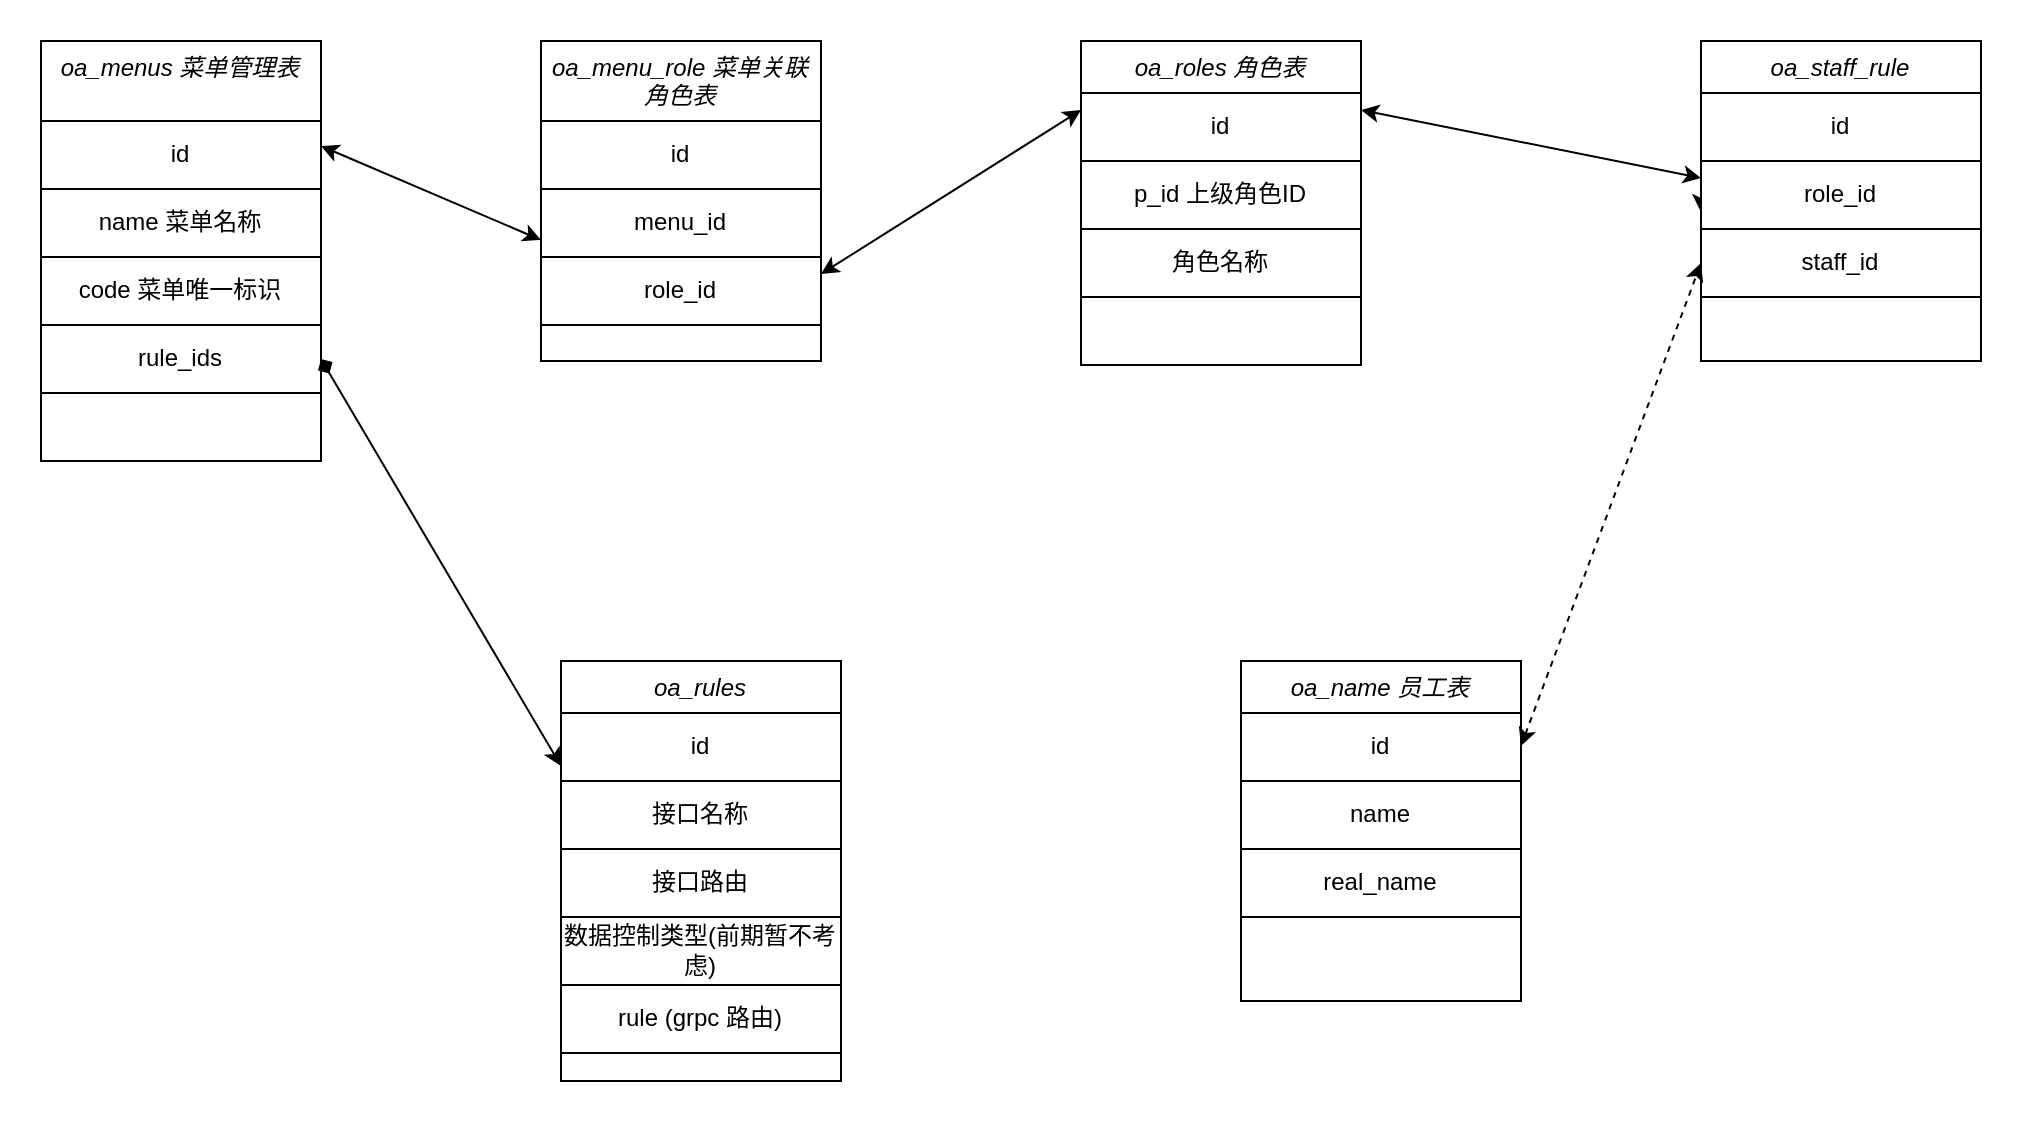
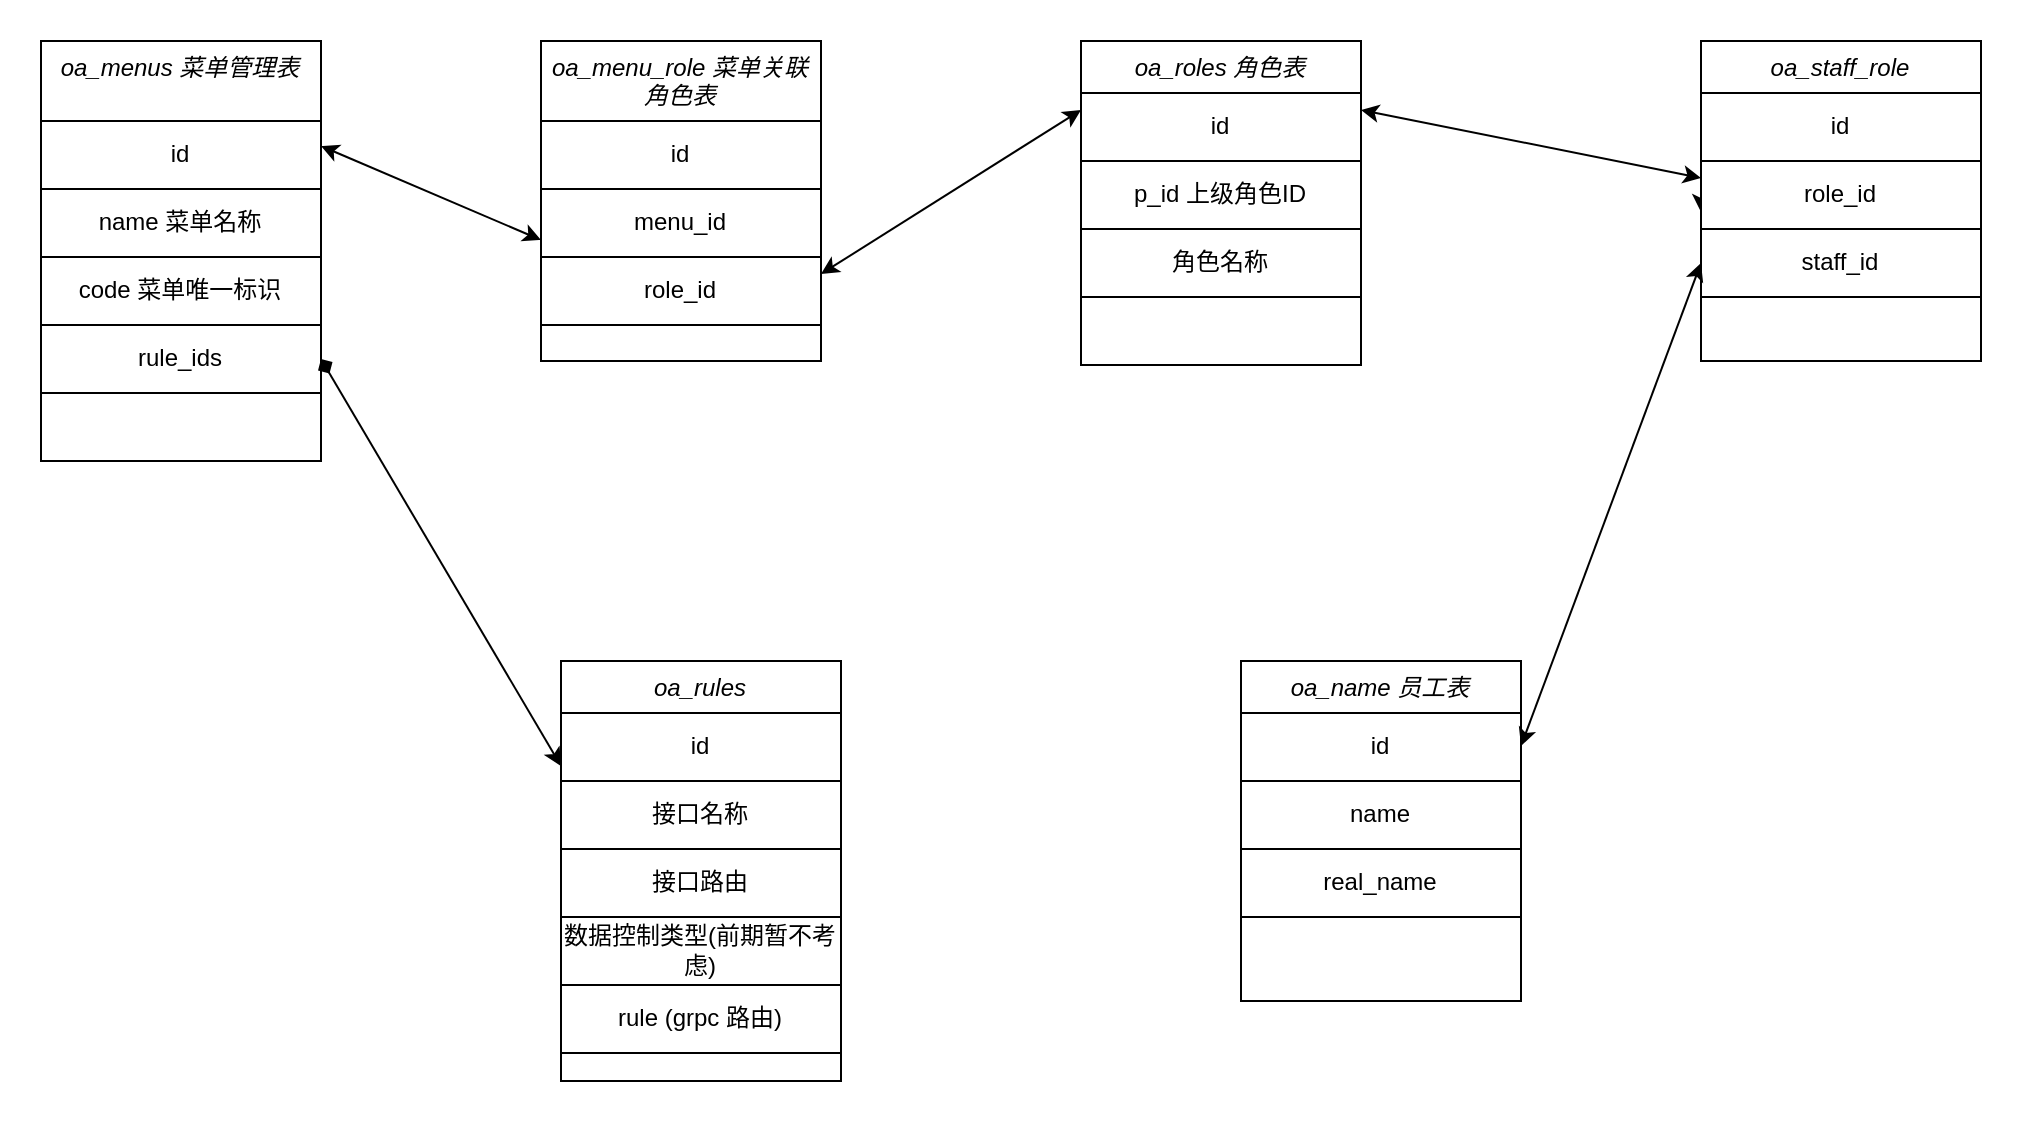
- <mxCell id="22" value="oa_staff_rule" style="swimlane;fontStyle=2;align=center;verticalAlign=top;childLayout=stackLayout;horizontal=1;startSize=26;horizontalStack=0;resizeParent=1;resizeLast=0;collapsible=1;marginBottom=0;rounded=0;shadow=0;strokeWidth=1;fillColor=default;strokeColor=default;fontColor=default;" vertex="1" parent="1"><mxGeometry x="850" y="20" width="140" height="160" as="geometry" /></mxCell>
+ <mxCell id="22" value="oa_staff_role" style="swimlane;fontStyle=2;align=center;verticalAlign=top;childLayout=stackLayout;horizontal=1;startSize=26;horizontalStack=0;resizeParent=1;resizeLast=0;collapsible=1;marginBottom=0;rounded=0;shadow=0;strokeWidth=1;fillColor=default;strokeColor=default;fontColor=default;" vertex="1" parent="1"><mxGeometry x="850" y="20" width="140" height="160" as="geometry" /></mxCell>
- <mxCell id="27" value="" style="endArrow=classic;startArrow=classic;html=1;rounded=0;labelBackgroundColor=default;fontColor=default;strokeColor=default;verticalAlign=bottom;entryX=0;entryY=0.5;entryDx=0;entryDy=0;exitX=1;exitY=0.25;exitDx=0;exitDy=0;dashed=1;" edge="1" parent="1" source="18" target="26"><mxGeometry width="50" height="50" relative="1" as="geometry"><mxPoint x="450" y="420" as="sourcePoint" /><mxPoint x="500" y="370" as="targetPoint" /></mxGeometry></mxCell>
+ <mxCell id="27" value="" style="endArrow=classic;startArrow=classic;html=1;rounded=0;labelBackgroundColor=default;fontColor=default;strokeColor=default;verticalAlign=bottom;entryX=0;entryY=0.5;entryDx=0;entryDy=0;exitX=1;exitY=0.25;exitDx=0;exitDy=0;" edge="1" parent="1" source="18" target="26"><mxGeometry width="50" height="50" relative="1" as="geometry"><mxPoint x="450" y="420" as="sourcePoint" /><mxPoint x="500" y="370" as="targetPoint" /></mxGeometry></mxCell>
